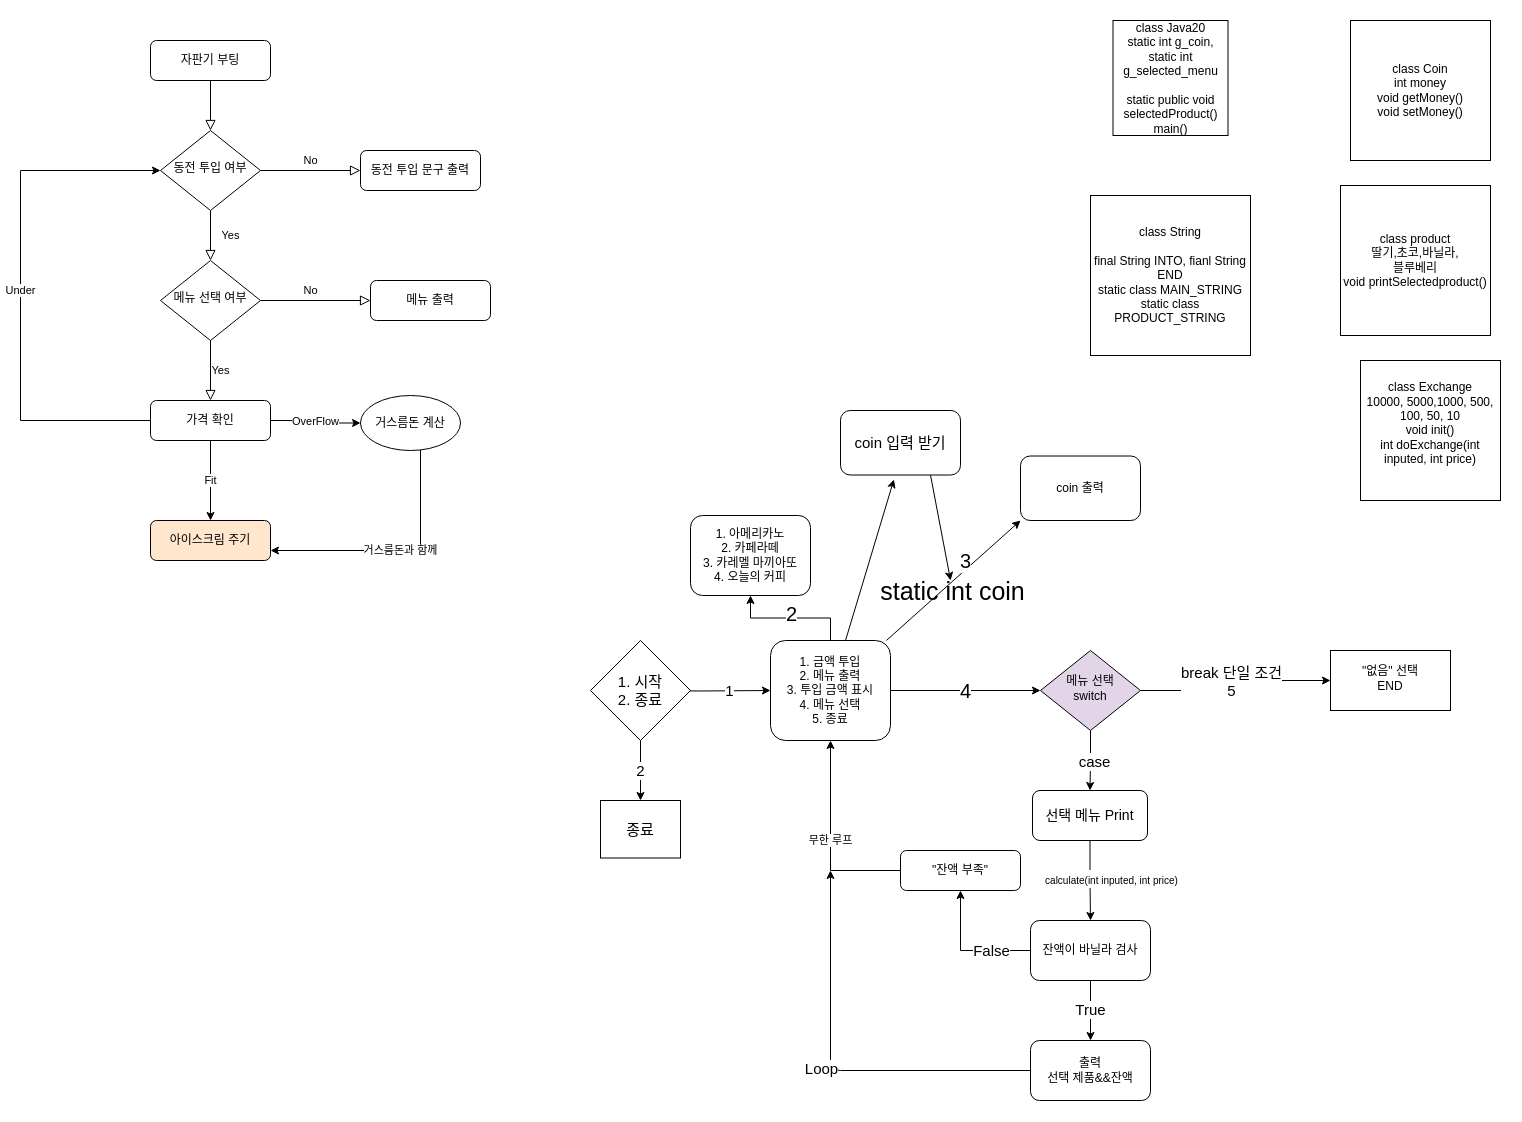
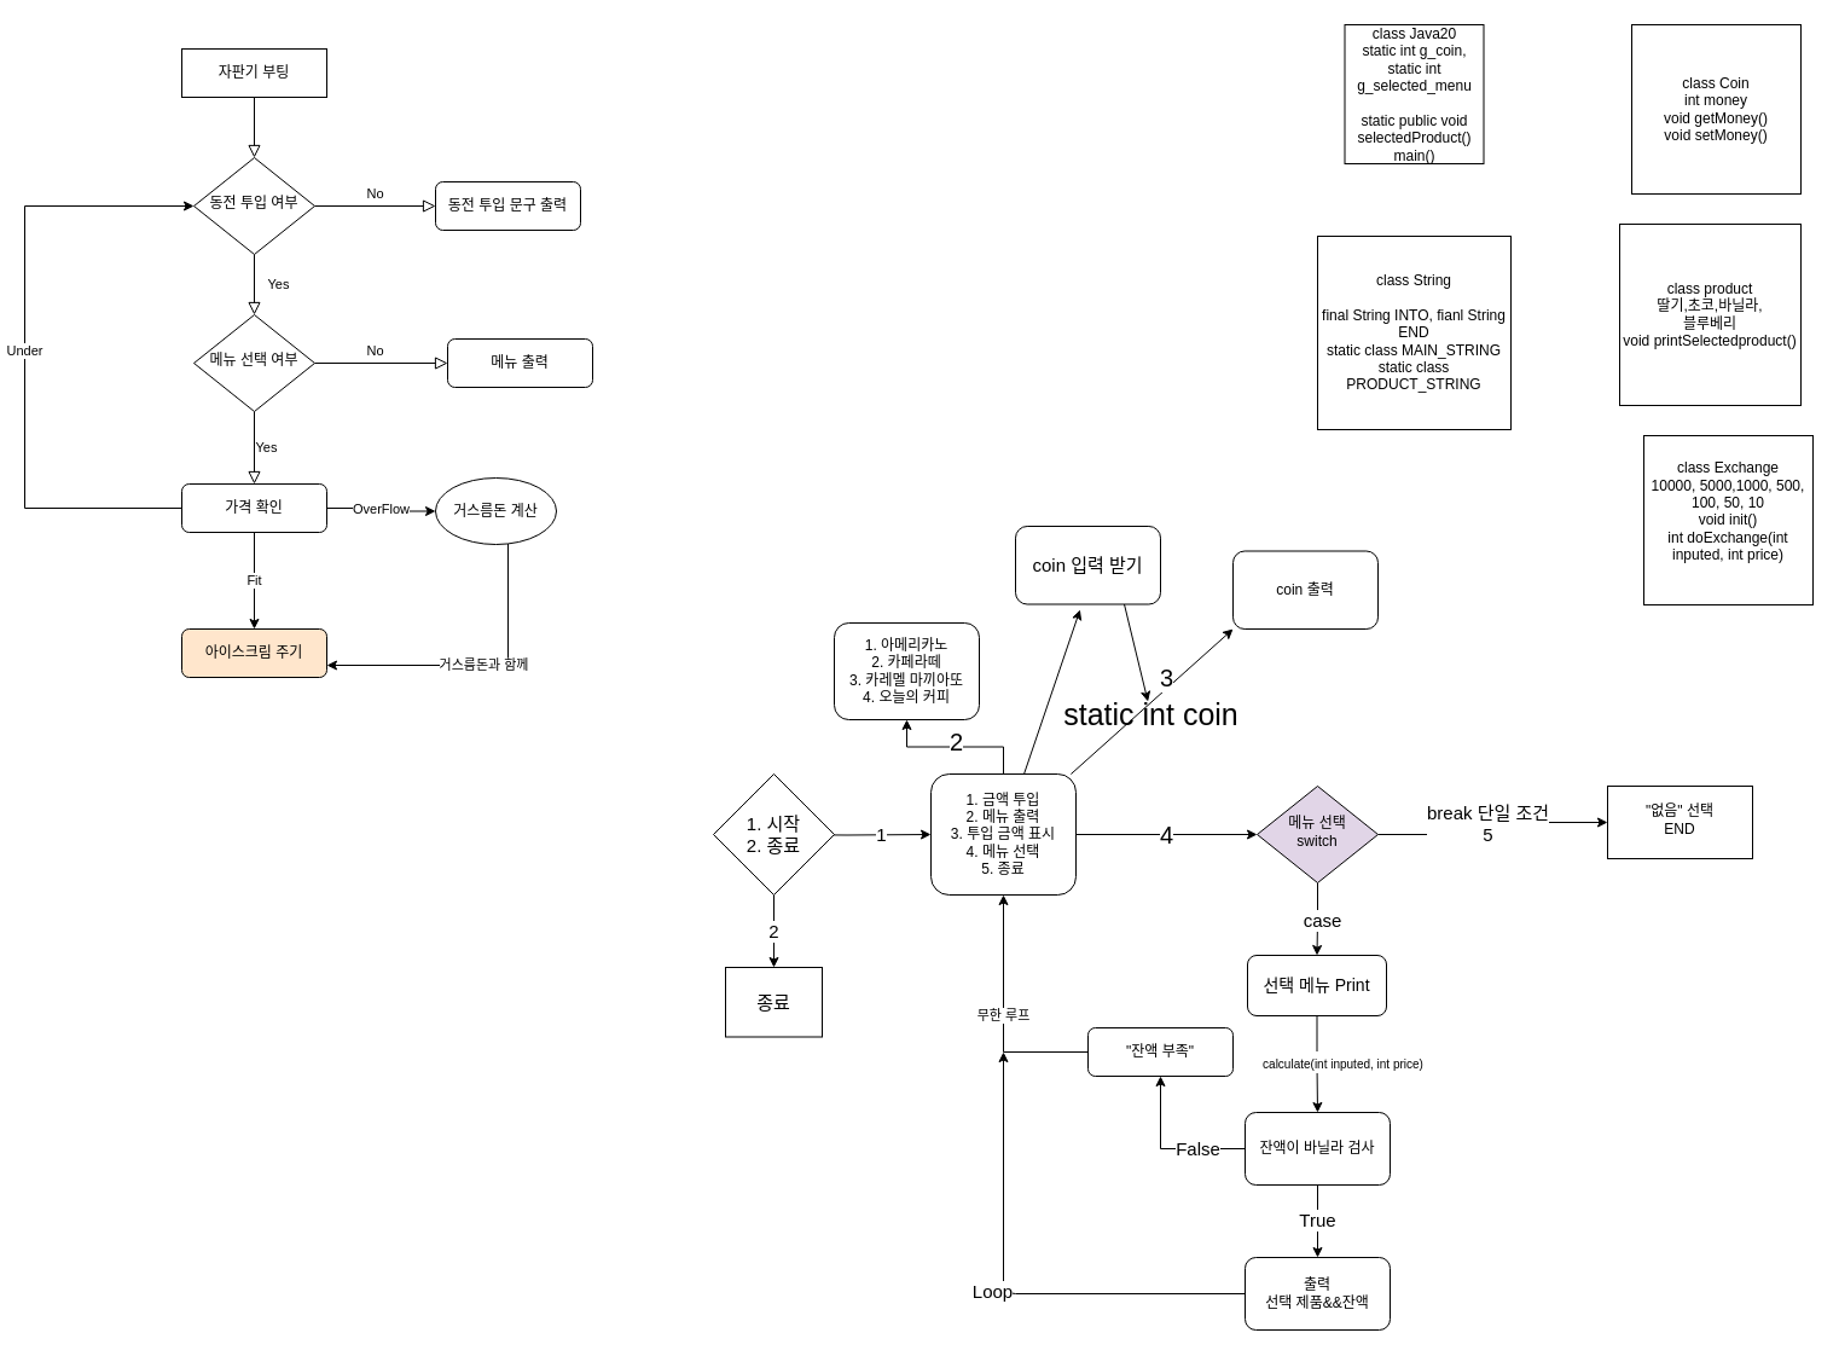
- <mxCell id="3" value="&lt;div&gt;자판기 부팅&lt;/div&gt;" style="rounded=1;whiteSpace=wrap;html=1;fontSize=12;glass=0;strokeWidth=1;shadow=0;" parent="1" vertex="1"><mxGeometry x="150" y="40" width="120" height="40" as="geometry" /></mxCell>
+ <mxCell id="3" value="&lt;div&gt;자판기 부팅&lt;/div&gt;" style="whiteSpace=wrap;html=1;fontSize=12;glass=0;strokeWidth=1;shadow=0;rounded=0;" parent="1" vertex="1"><mxGeometry x="150" y="40" width="120" height="40" as="geometry" /></mxCell>
- <mxCell id="52" value="&lt;font style=&quot;font-size: 15px&quot;&gt;coin 입력 받기&lt;/font&gt;" style="rounded=1;whiteSpace=wrap;html=1;fontSize=12;glass=0;strokeWidth=1;shadow=0;" vertex="1" parent="1"><mxGeometry x="840" y="410" width="120" height="64.5" as="geometry" /></mxCell>
+ <mxCell id="52" value="&lt;font style=&quot;font-size: 15px&quot;&gt;coin 입력 받기&lt;/font&gt;" style="rounded=1;whiteSpace=wrap;html=1;fontSize=12;glass=0;strokeWidth=1;shadow=0;" vertex="1" parent="1"><mxGeometry x="840" y="435" width="120" height="64.5" as="geometry" /></mxCell>
